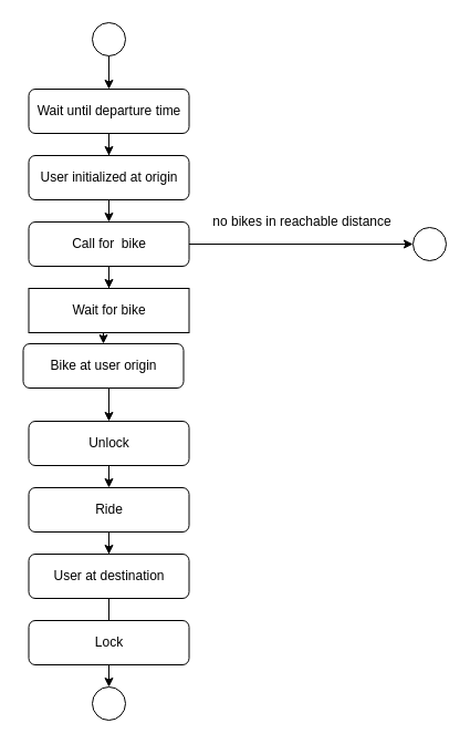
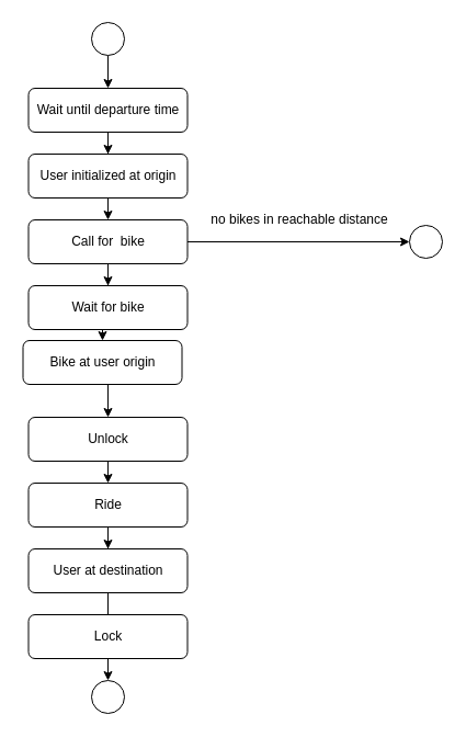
- <mxCell id="12" value="Wait for bike" style="whiteSpace=wrap;html=1;fontSize=12;glass=0;strokeWidth=1;shadow=0;rounded=0;" parent="1" vertex="1"><mxGeometry x="25.5" y="260" width="145" height="40" as="geometry" /></mxCell>
+ <mxCell id="12" value="Wait for bike" style="rounded=1;whiteSpace=wrap;html=1;fontSize=12;glass=0;strokeWidth=1;shadow=0;" parent="1" vertex="1"><mxGeometry x="25.5" y="260" width="145" height="40" as="geometry" /></mxCell>
